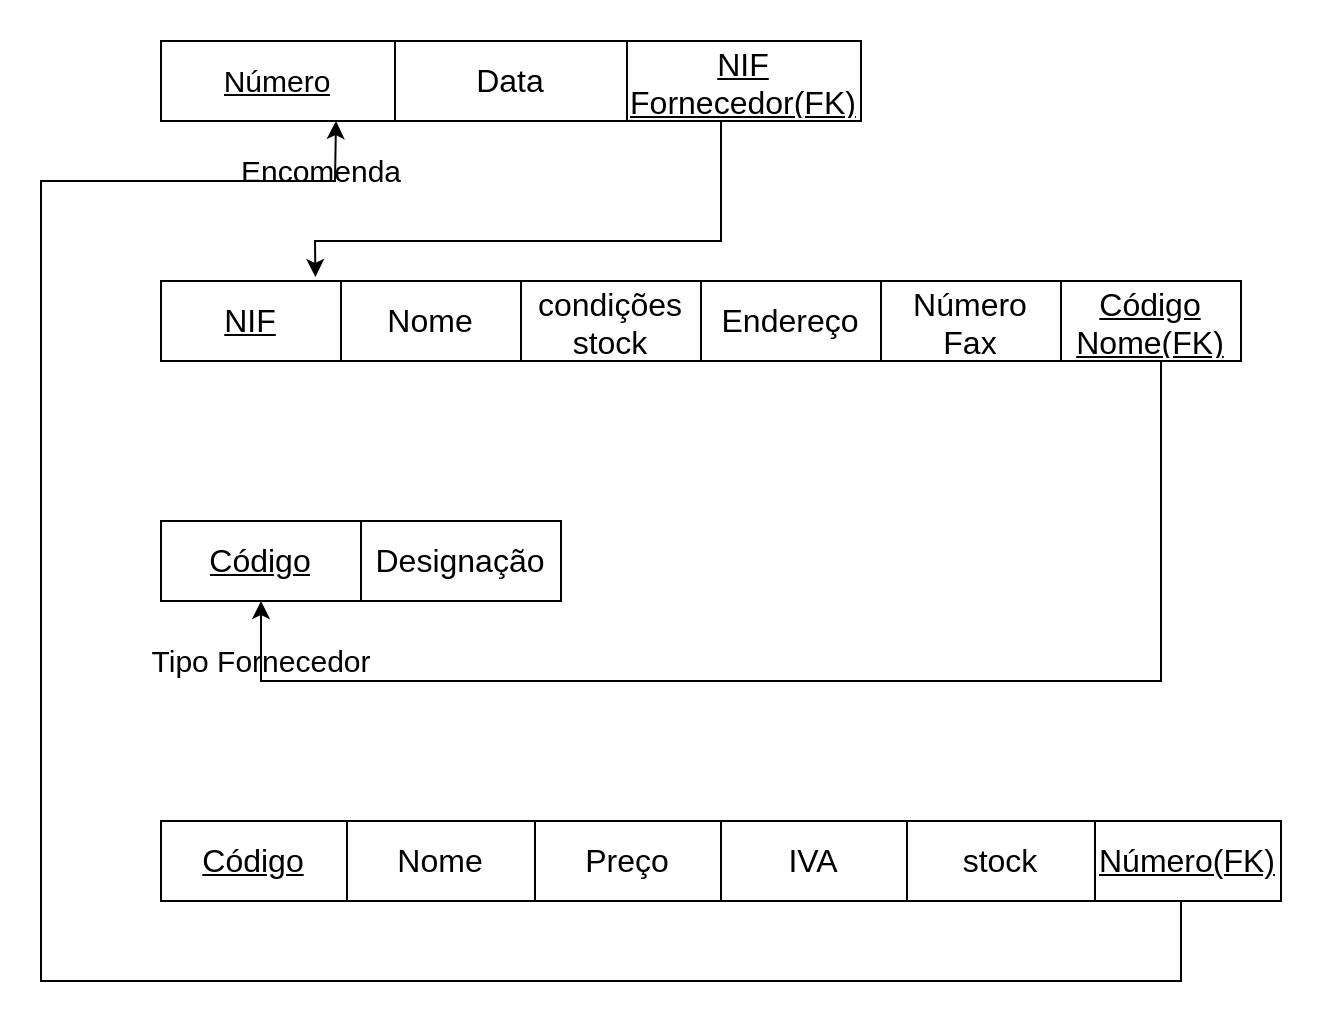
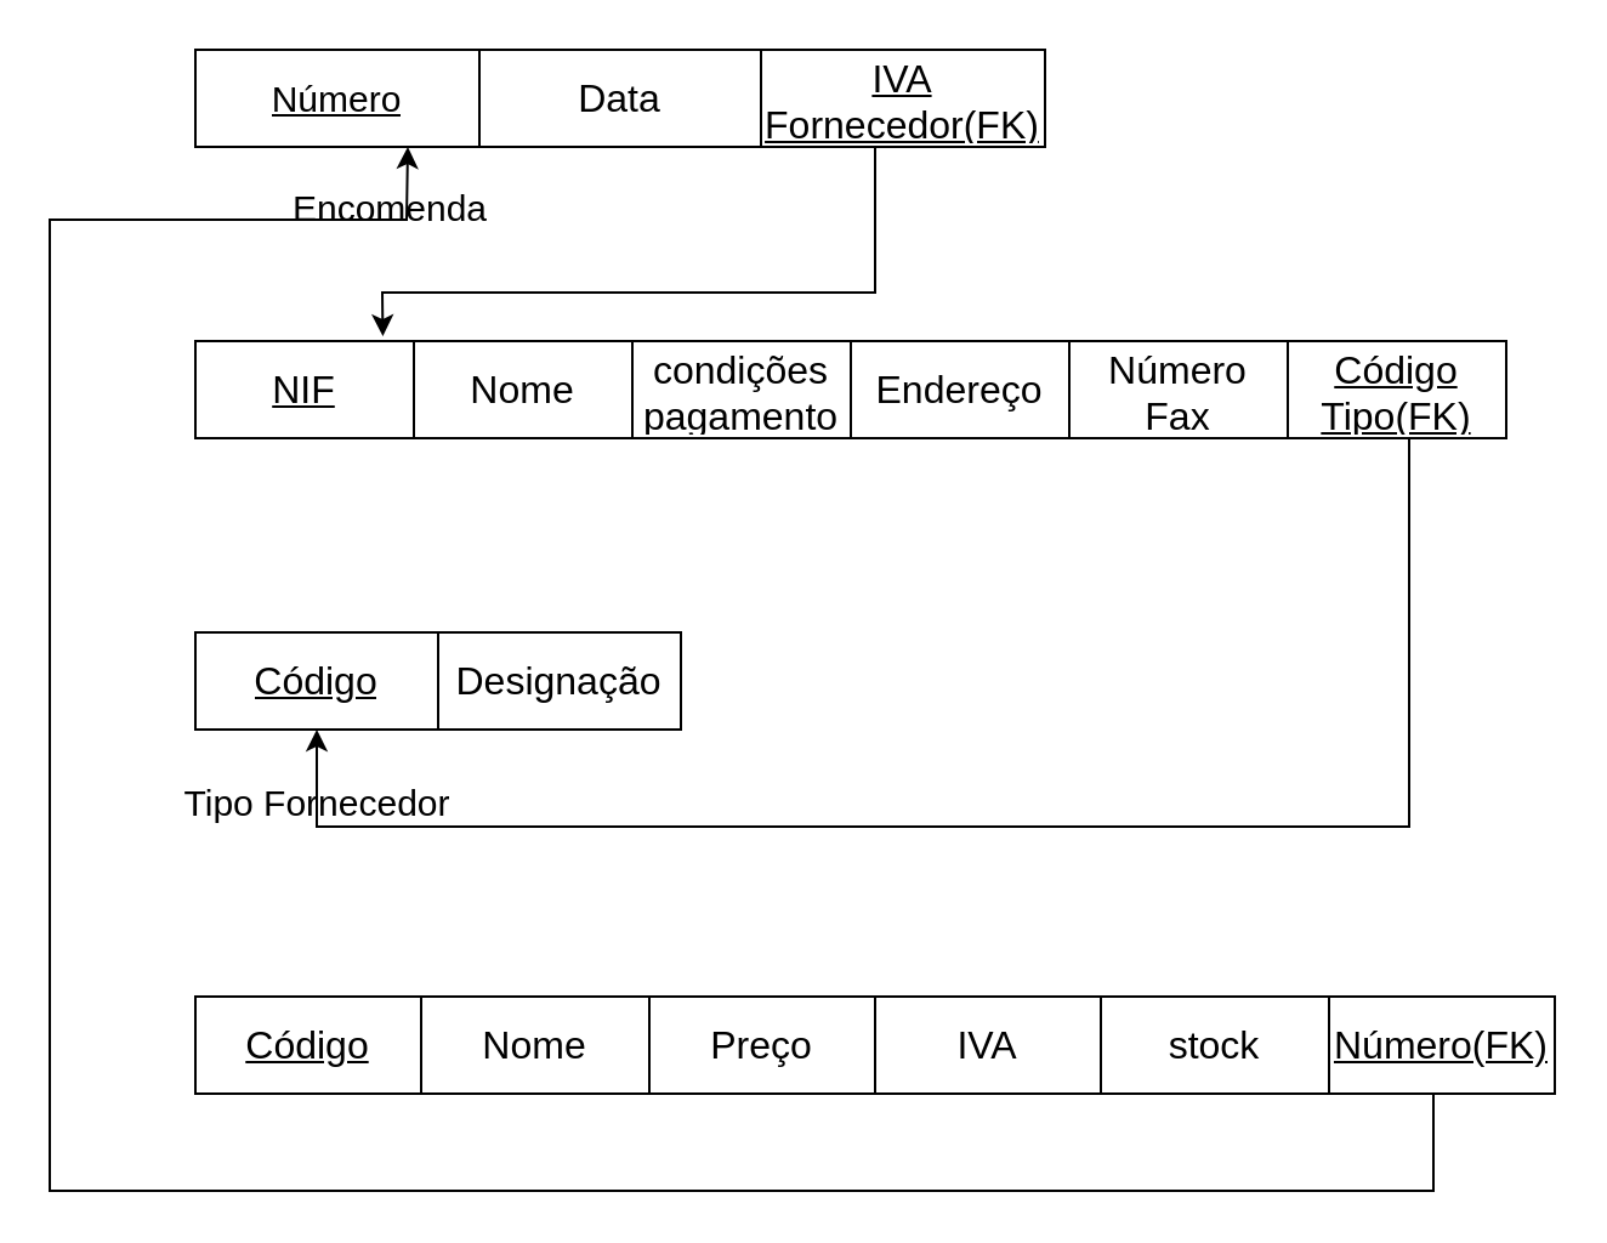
- <mxCell id="6" value="&lt;u&gt;NIF Fornecedor(FK)&lt;br&gt;&lt;/u&gt;" style="shape=partialRectangle;html=1;whiteSpace=wrap;connectable=0;strokeColor=inherit;overflow=hidden;fillColor=none;top=0;left=0;bottom=0;right=0;pointerEvents=1;fontSize=16;" vertex="1" parent="3"><mxGeometry x="233" width="117" height="40" as="geometry"><mxRectangle width="117" height="40" as="alternateBounds" /></mxGeometry></mxCell>
+ <mxCell id="6" value="&lt;u&gt;IVA Fornecedor(FK)&lt;br&gt;&lt;/u&gt;" style="shape=partialRectangle;html=1;whiteSpace=wrap;connectable=0;strokeColor=inherit;overflow=hidden;fillColor=none;top=0;left=0;bottom=0;right=0;pointerEvents=1;fontSize=16;" vertex="1" parent="3"><mxGeometry x="233" width="117" height="40" as="geometry"><mxRectangle width="117" height="40" as="alternateBounds" /></mxGeometry></mxCell>
- <mxCell id="12" value="&lt;div&gt;condições&lt;/div&gt;&lt;div&gt;stock&lt;br&gt;&lt;/div&gt;" style="shape=partialRectangle;html=1;whiteSpace=wrap;connectable=0;strokeColor=inherit;overflow=hidden;fillColor=none;top=0;left=0;bottom=0;right=0;pointerEvents=1;fontSize=16;" vertex="1" parent="9"><mxGeometry x="180" width="90" height="40" as="geometry"><mxRectangle width="90" height="40" as="alternateBounds" /></mxGeometry></mxCell>
+ <mxCell id="12" value="&lt;div&gt;condições&lt;/div&gt;&lt;div&gt;pagamento&lt;br&gt;&lt;/div&gt;" style="shape=partialRectangle;html=1;whiteSpace=wrap;connectable=0;strokeColor=inherit;overflow=hidden;fillColor=none;top=0;left=0;bottom=0;right=0;pointerEvents=1;fontSize=16;" vertex="1" parent="9"><mxGeometry x="180" width="90" height="40" as="geometry"><mxRectangle width="90" height="40" as="alternateBounds" /></mxGeometry></mxCell>
- <mxCell id="15" value="&lt;u&gt;Código Nome(FK)&lt;/u&gt;" style="shape=partialRectangle;html=1;whiteSpace=wrap;connectable=0;strokeColor=inherit;overflow=hidden;fillColor=none;top=0;left=0;bottom=0;right=0;pointerEvents=1;fontSize=16;" vertex="1" parent="9"><mxGeometry x="450" width="90" height="40" as="geometry"><mxRectangle width="90" height="40" as="alternateBounds" /></mxGeometry></mxCell>
+ <mxCell id="15" value="&lt;u&gt;Código Tipo(FK)&lt;/u&gt;" style="shape=partialRectangle;html=1;whiteSpace=wrap;connectable=0;strokeColor=inherit;overflow=hidden;fillColor=none;top=0;left=0;bottom=0;right=0;pointerEvents=1;fontSize=16;" vertex="1" parent="9"><mxGeometry x="450" width="90" height="40" as="geometry"><mxRectangle width="90" height="40" as="alternateBounds" /></mxGeometry></mxCell>
